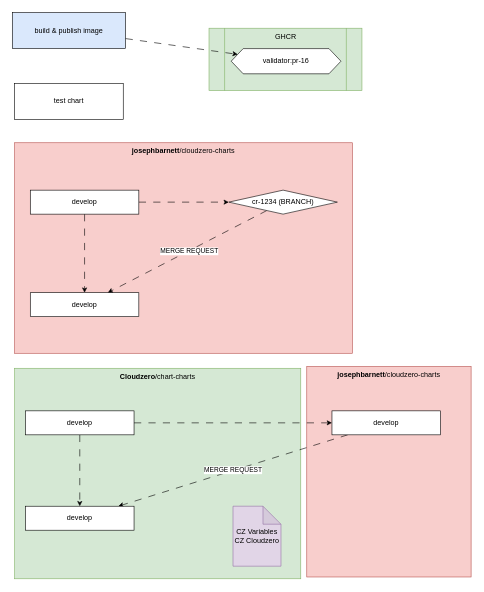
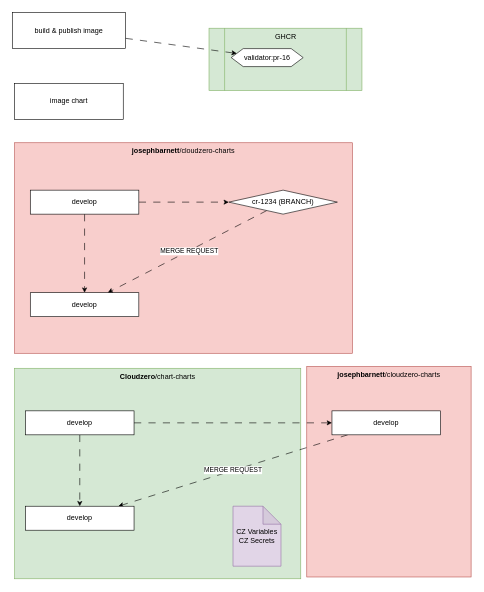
- <mxCell id="2" value="build &amp;amp; publish image" style="rounded=0;whiteSpace=wrap;html=1;fillColor=#dae8fc;" parent="1" vertex="1"><mxGeometry x="20" y="20" width="189" height="60" as="geometry" /></mxCell>
+ <mxCell id="2" value="build &amp;amp; publish image" style="rounded=0;whiteSpace=wrap;html=1;" parent="1" vertex="1"><mxGeometry x="20" y="20" width="189" height="60" as="geometry" /></mxCell>
- <mxCell id="5" value="validator:pr-16" style="shape=hexagon;perimeter=hexagonPerimeter2;whiteSpace=wrap;html=1;fixedSize=1;" parent="1" vertex="1"><mxGeometry x="385" y="80" width="183" height="42" as="geometry" /></mxCell>
+ <mxCell id="5" value="validator:pr-16" style="shape=hexagon;perimeter=hexagonPerimeter2;whiteSpace=wrap;html=1;fixedSize=1;" parent="1" vertex="1"><mxGeometry x="385" y="80" width="120" height="30" as="geometry" /></mxCell>
- <mxCell id="3" value="test chart" style="rounded=0;whiteSpace=wrap;html=1;" parent="1" vertex="1"><mxGeometry x="24" y="138" width="181" height="60" as="geometry" /></mxCell>
+ <mxCell id="3" value="image chart" style="rounded=0;whiteSpace=wrap;html=1;" parent="1" vertex="1"><mxGeometry x="24" y="138" width="181" height="60" as="geometry" /></mxCell>
- <mxCell id="23" value="CZ Variables&lt;br&gt;CZ Cloudzero" style="shape=note;whiteSpace=wrap;html=1;backgroundOutline=1;darkOpacity=0.05;fillColor=#e1d5e7;strokeColor=#9673a6;" parent="1" vertex="1"><mxGeometry x="388" y="843" width="80" height="100" as="geometry" /></mxCell>
+ <mxCell id="23" value="CZ Variables&lt;br&gt;CZ Secrets" style="shape=note;whiteSpace=wrap;html=1;backgroundOutline=1;darkOpacity=0.05;fillColor=#e1d5e7;strokeColor=#9673a6;" parent="1" vertex="1"><mxGeometry x="388" y="843" width="80" height="100" as="geometry" /></mxCell>
